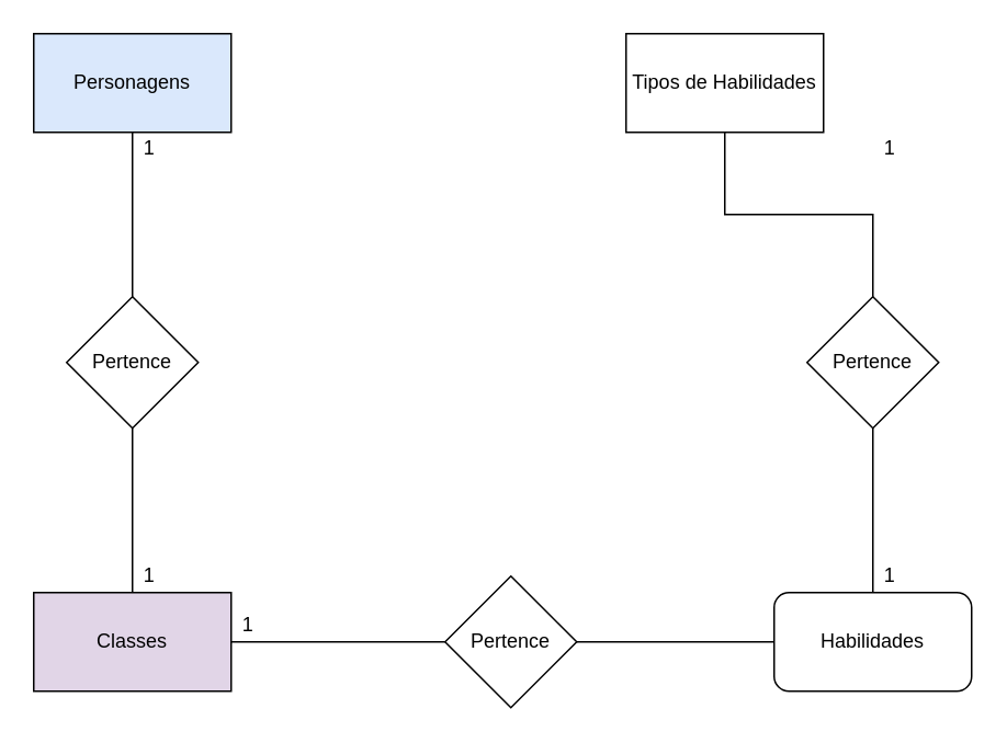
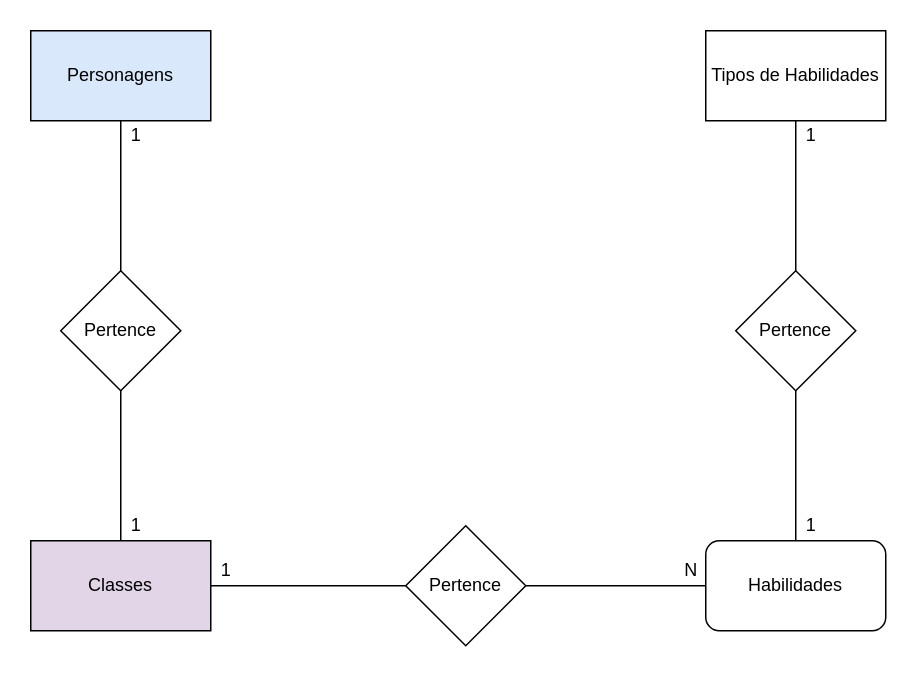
- <mxCell id="6" value="Tipos de Habilidades" style="whiteSpace=wrap;html=1;" vertex="1" parent="1"><mxGeometry x="380" y="20" width="120" height="60" as="geometry" /></mxCell>
+ <mxCell id="6" value="Tipos de Habilidades" style="whiteSpace=wrap;html=1;" vertex="1" parent="1"><mxGeometry x="470" y="20" width="120" height="60" as="geometry" /></mxCell>
+ <mxCell id="18" value="N" style="text;html=1;align=center;verticalAlign=middle;resizable=0;points=[];autosize=1;" vertex="1" parent="1"><mxGeometry x="450" y="370" width="20" height="20" as="geometry" /></mxCell>
